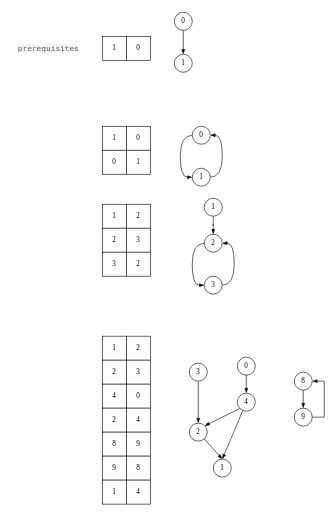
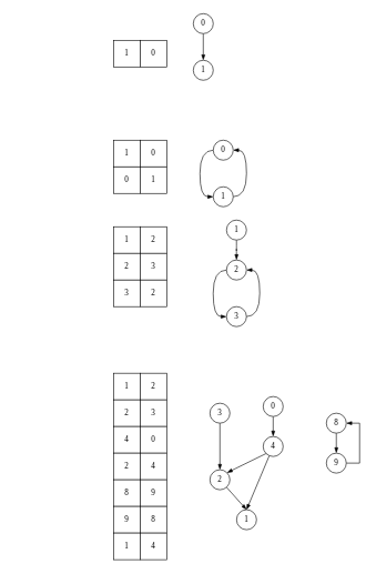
- <mxCell id="4" value="&lt;span style=&quot;color: rgb(89 , 89 , 89) ; font-family: monospace ; font-size: 13px ; background-color: rgba(0 , 0 , 0 , 0.04)&quot;&gt;prerequisites&lt;/span&gt;" style="text;html=1;align=center;verticalAlign=middle;resizable=0;points=[];autosize=1;" vertex="1" parent="1"><mxGeometry x="20" y="70" width="120" height="20" as="geometry" /></mxCell>
